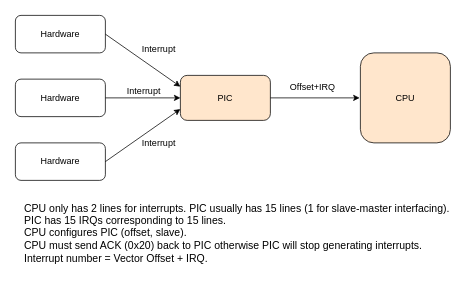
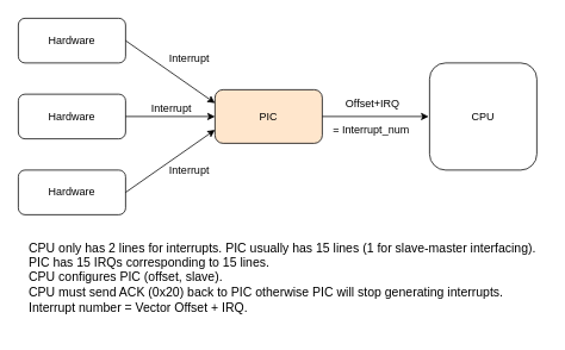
- <mxCell id="3" value="CPU" style="rounded=1;whiteSpace=wrap;html=1;fillColor=#ffe6cc;" vertex="1" parent="1"><mxGeometry x="480" y="70" width="120" height="120" as="geometry" /></mxCell>
+ <mxCell id="3" value="CPU" style="rounded=1;whiteSpace=wrap;html=1;" vertex="1" parent="1"><mxGeometry x="480" y="70" width="120" height="120" as="geometry" /></mxCell>
+ <mxCell id="15" value="= Interrupt_num" style="text;html=1;strokeColor=none;fillColor=none;align=center;verticalAlign=middle;whiteSpace=wrap;rounded=0;" vertex="1" parent="1"><mxGeometry x="370" y="135" width="90" height="20" as="geometry" /></mxCell>
